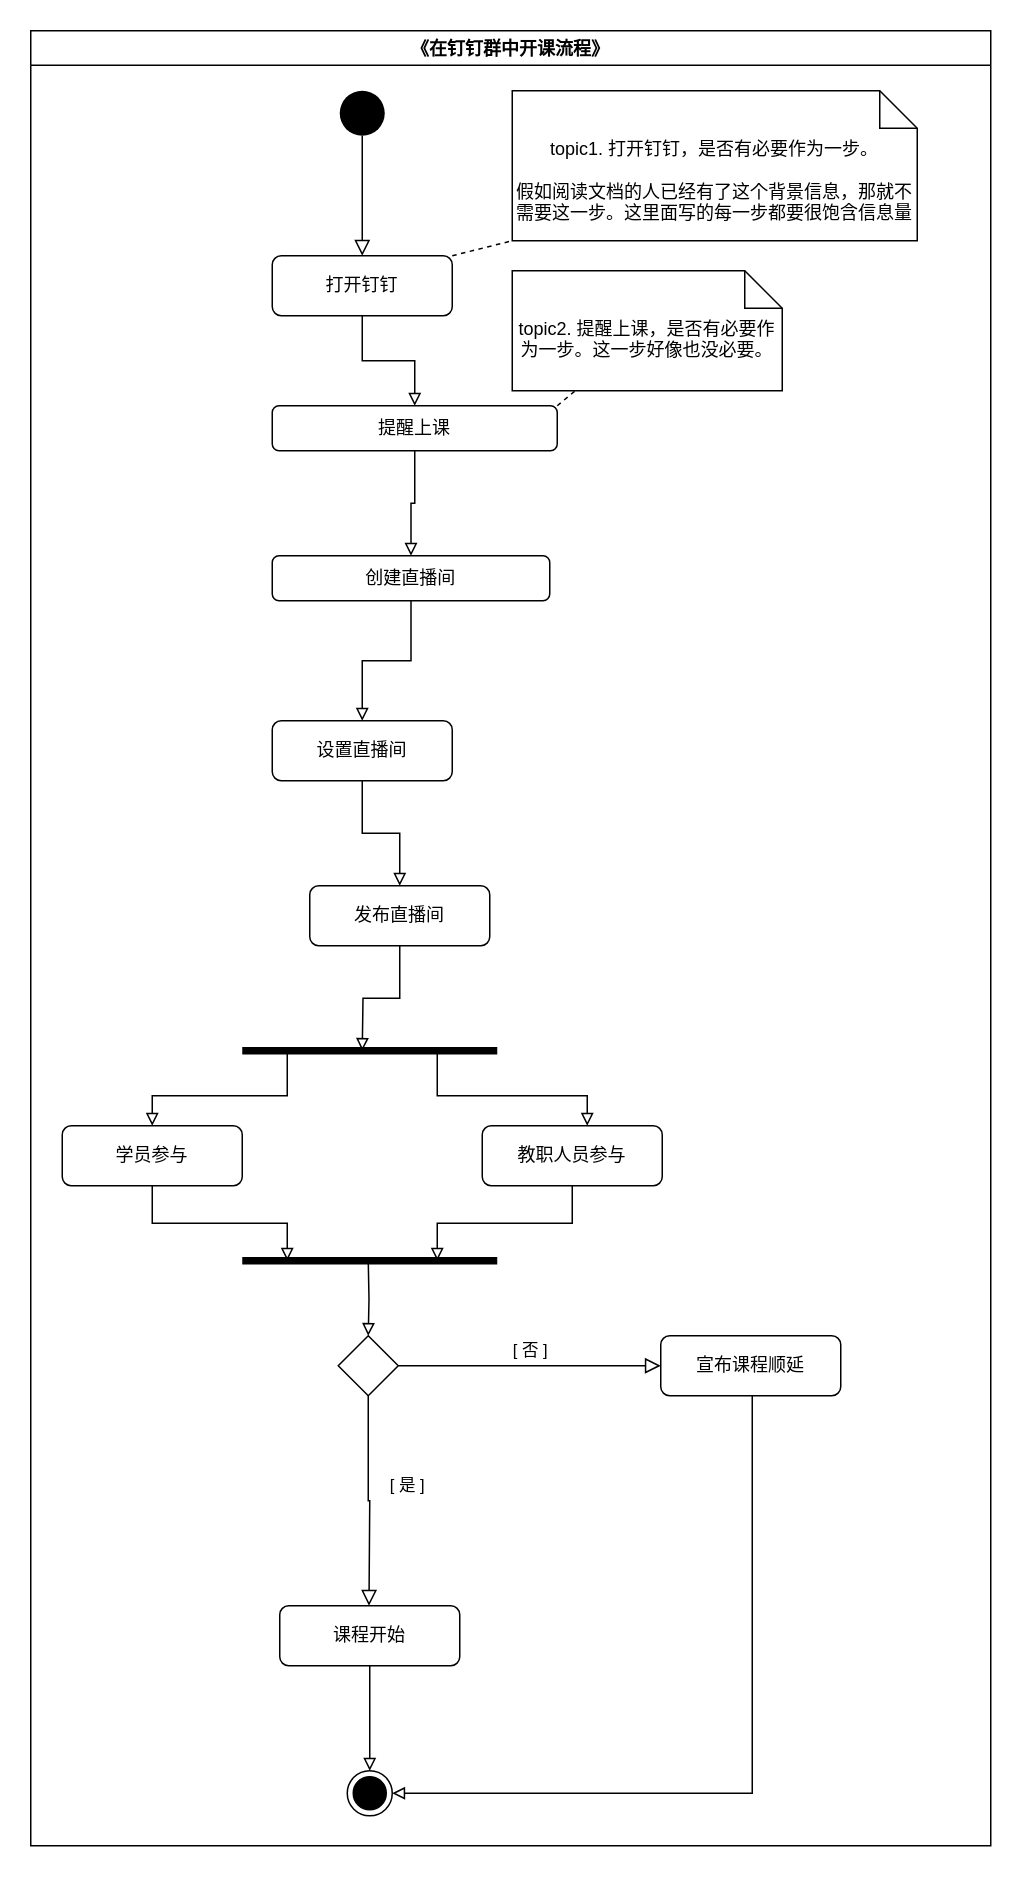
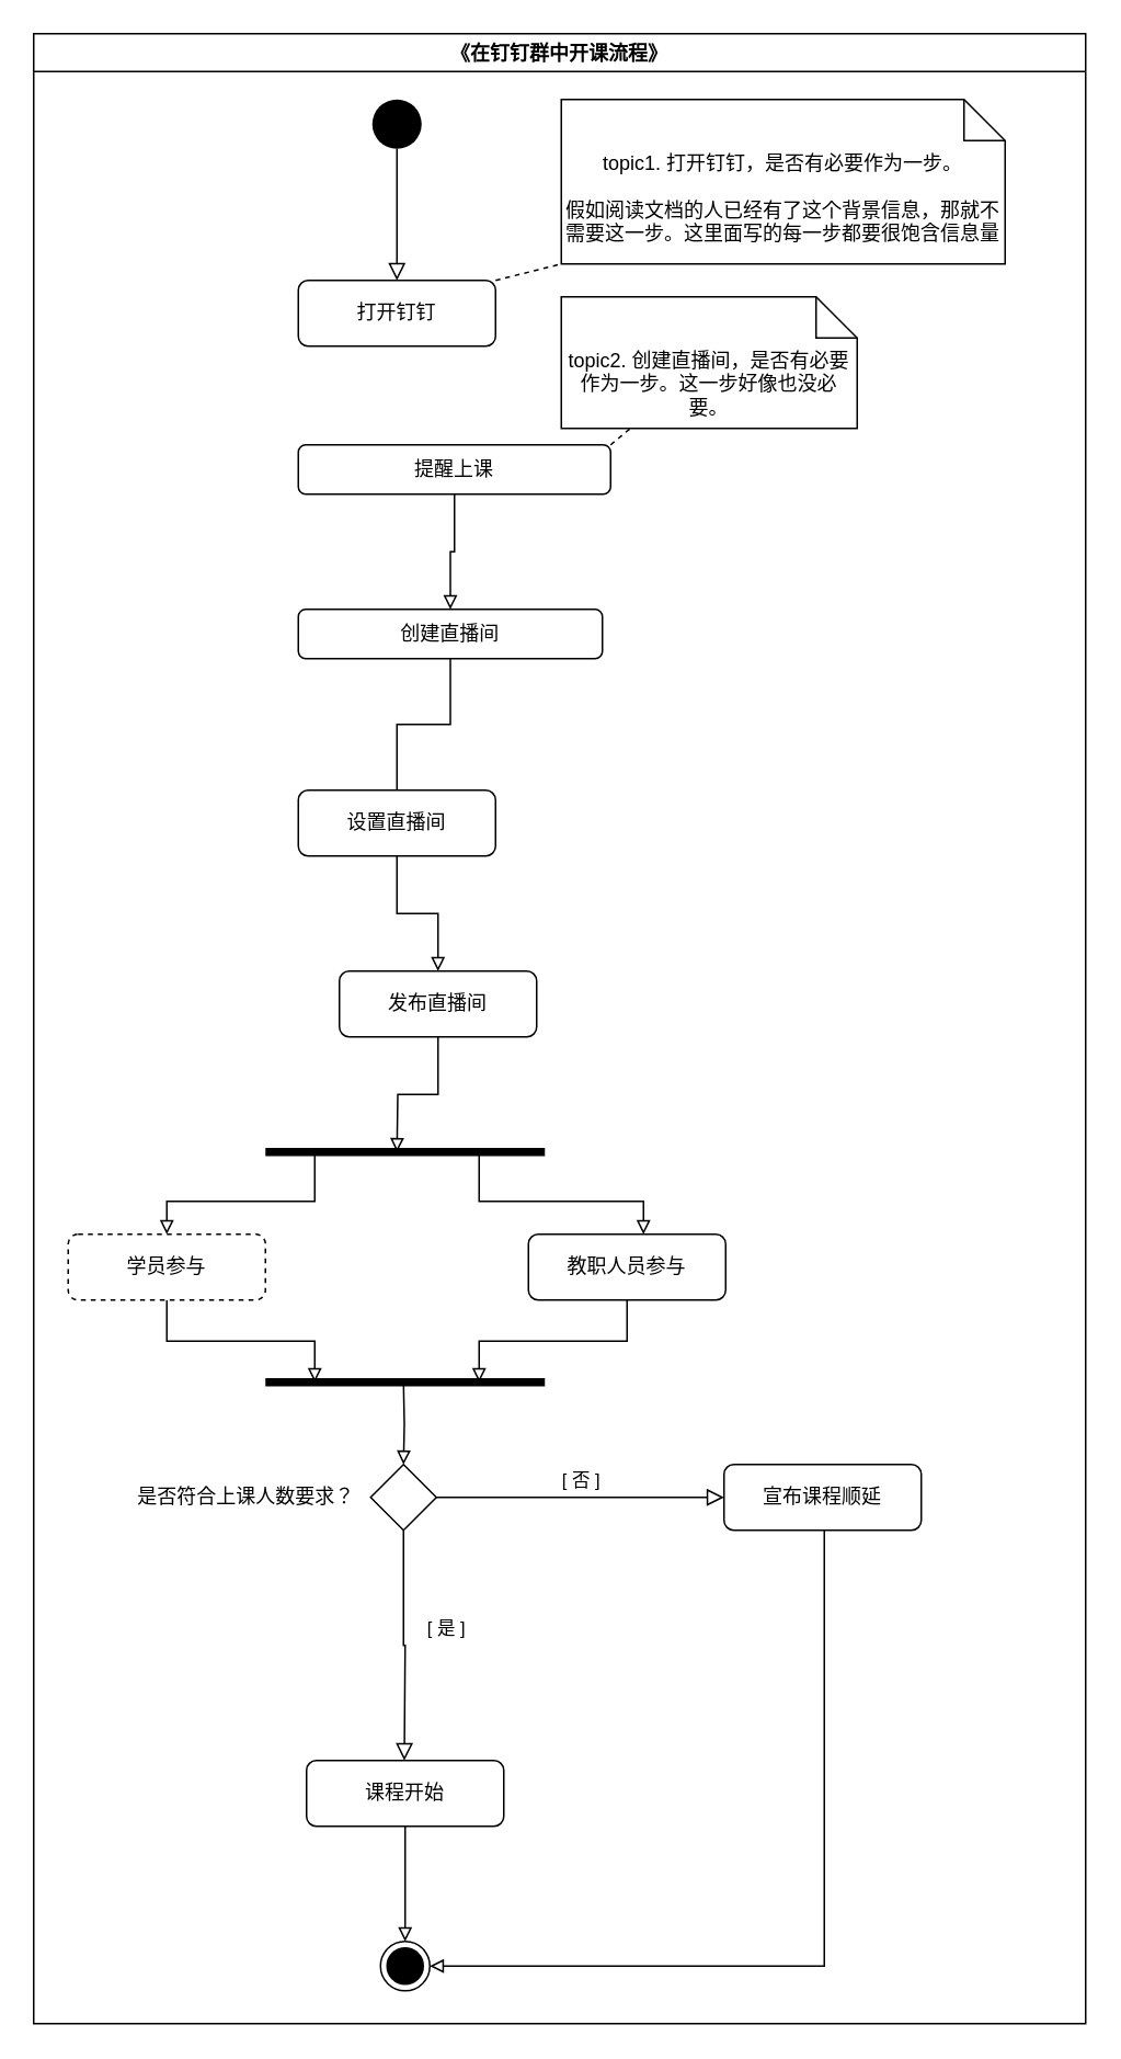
- <mxCell id="18" value="topic2. 提醒上课，是否有必要作为一步。这一步好像也没必要。" style="shape=note2;boundedLbl=1;whiteSpace=wrap;html=1;size=25;verticalAlign=top;align=center;" vertex="1" parent="1"><mxGeometry x="341" y="180" width="180" height="80" as="geometry" /></mxCell>
+ <mxCell id="18" value="topic2. 创建直播间，是否有必要作为一步。这一步好像也没必要。" style="shape=note2;boundedLbl=1;whiteSpace=wrap;html=1;size=25;verticalAlign=top;align=center;" vertex="1" parent="1"><mxGeometry x="341" y="180" width="180" height="80" as="geometry" /></mxCell>
- <mxCell id="7" style="edgeStyle=orthogonalEdgeStyle;rounded=0;orthogonalLoop=1;jettySize=auto;html=1;entryX=0.5;entryY=0;entryDx=0;entryDy=0;strokeWidth=1;endArrow=block;endFill=0;" edge="1" parent="1" source="8" target="13"><mxGeometry relative="1" as="geometry" /></mxCell>
- <mxCell id="14" style="edgeStyle=orthogonalEdgeStyle;rounded=0;orthogonalLoop=1;jettySize=auto;html=1;entryX=0.5;entryY=0;entryDx=0;entryDy=0;endArrow=block;endFill=0;strokeWidth=1;" edge="1" parent="1" source="15" target="21"><mxGeometry relative="1" as="geometry" /></mxCell>
+ <mxCell id="14" style="edgeStyle=orthogonalEdgeStyle;rounded=0;orthogonalLoop=1;jettySize=auto;html=1;entryX=0.5;entryY=0;entryDx=0;entryDy=0;endArrow=none;endFill=0;strokeWidth=1;" edge="1" parent="1" source="15" target="21"><mxGeometry relative="1" as="geometry" /></mxCell>
- <mxCell id="25" value="学员参与" style="rounded=1;whiteSpace=wrap;html=1;fontSize=12;glass=0;strokeWidth=1;shadow=0;" vertex="1" parent="1"><mxGeometry x="41" y="750" width="120" height="40" as="geometry" /></mxCell>
+ <mxCell id="25" value="学员参与" style="rounded=1;whiteSpace=wrap;html=1;fontSize=12;glass=0;strokeWidth=1;shadow=0;dashed=1;" vertex="1" parent="1"><mxGeometry x="41" y="750" width="120" height="40" as="geometry" /></mxCell>
+ <mxCell id="6" value="是否符合上课人数要求？" style="text;html=1;strokeColor=none;fillColor=none;align=center;verticalAlign=middle;whiteSpace=wrap;rounded=0;shadow=0;glass=0;sketch=0;fillStyle=auto;" vertex="1" parent="2"><mxGeometry x="54" y="877.5" width="151" height="25" as="geometry" /></mxCell>
